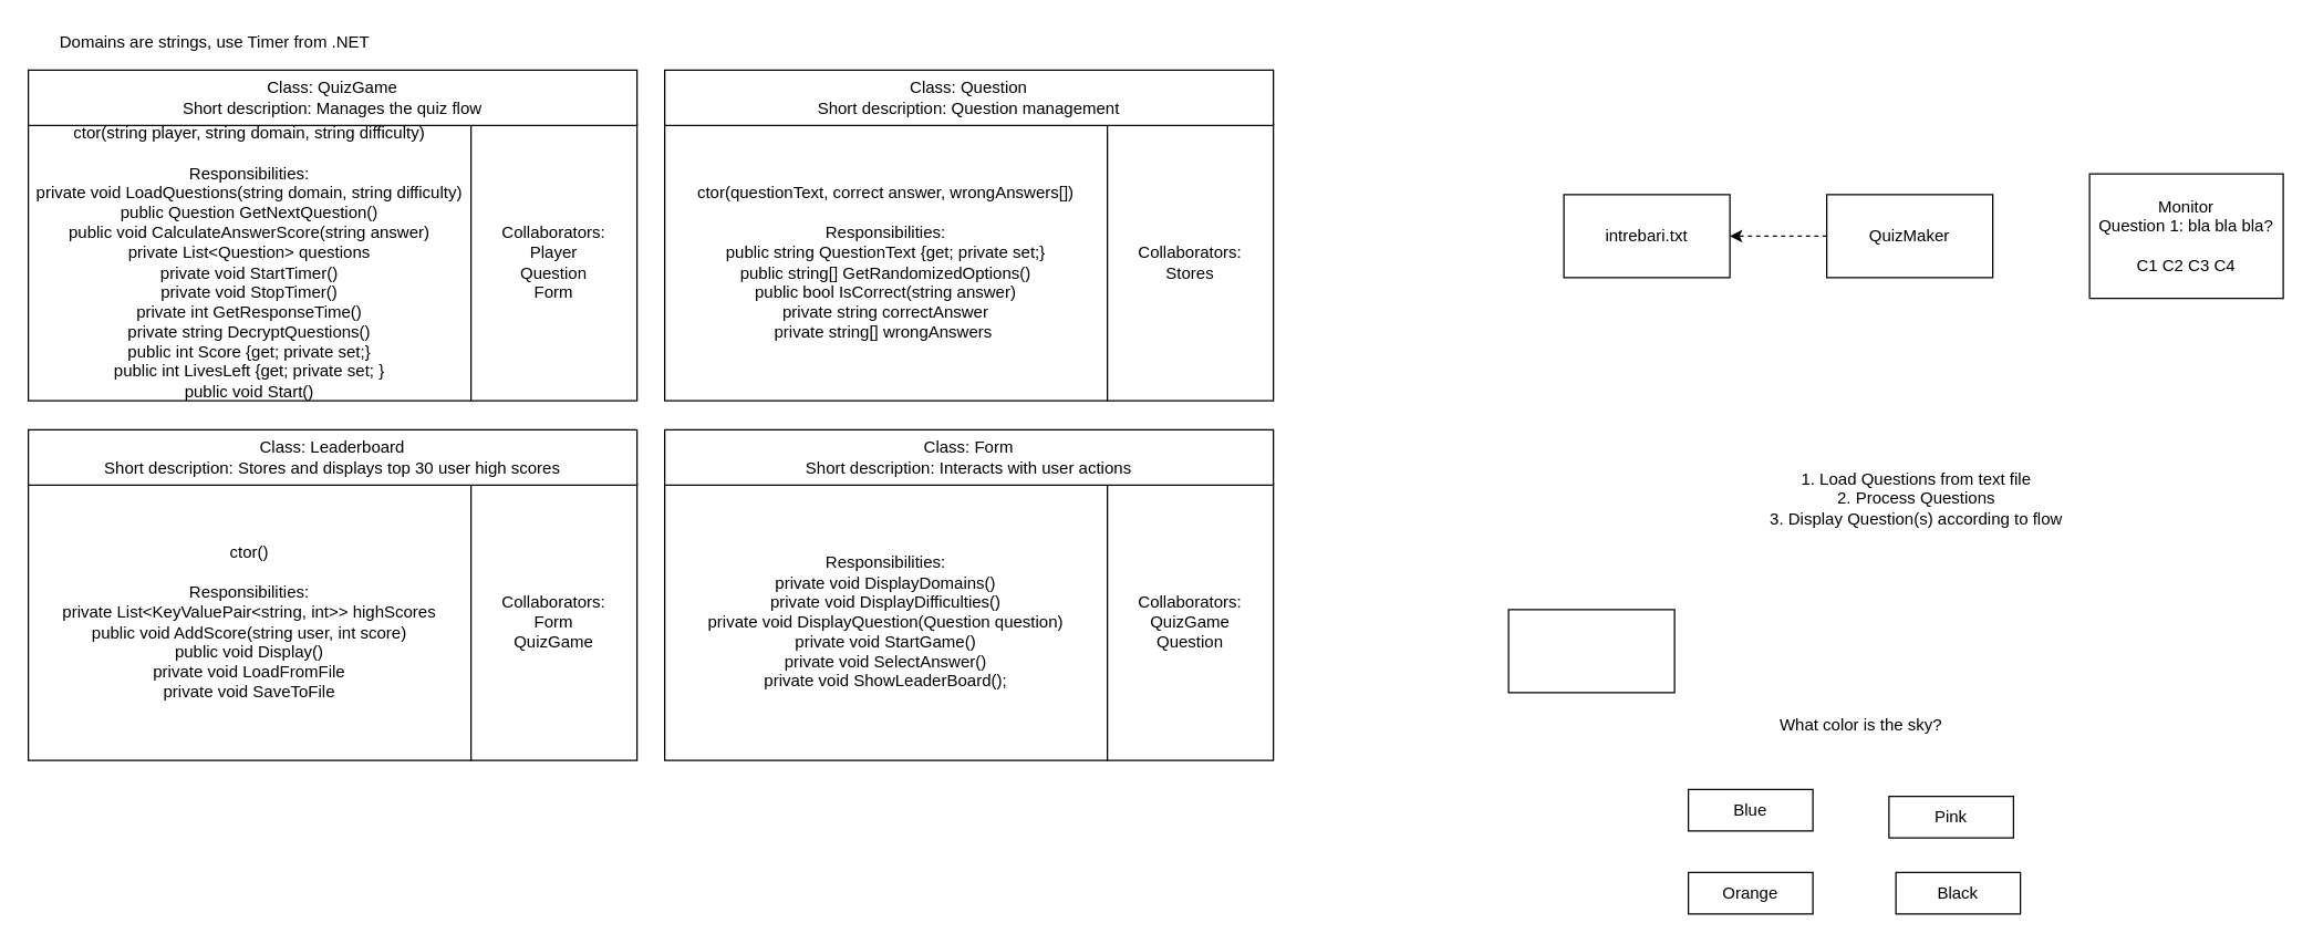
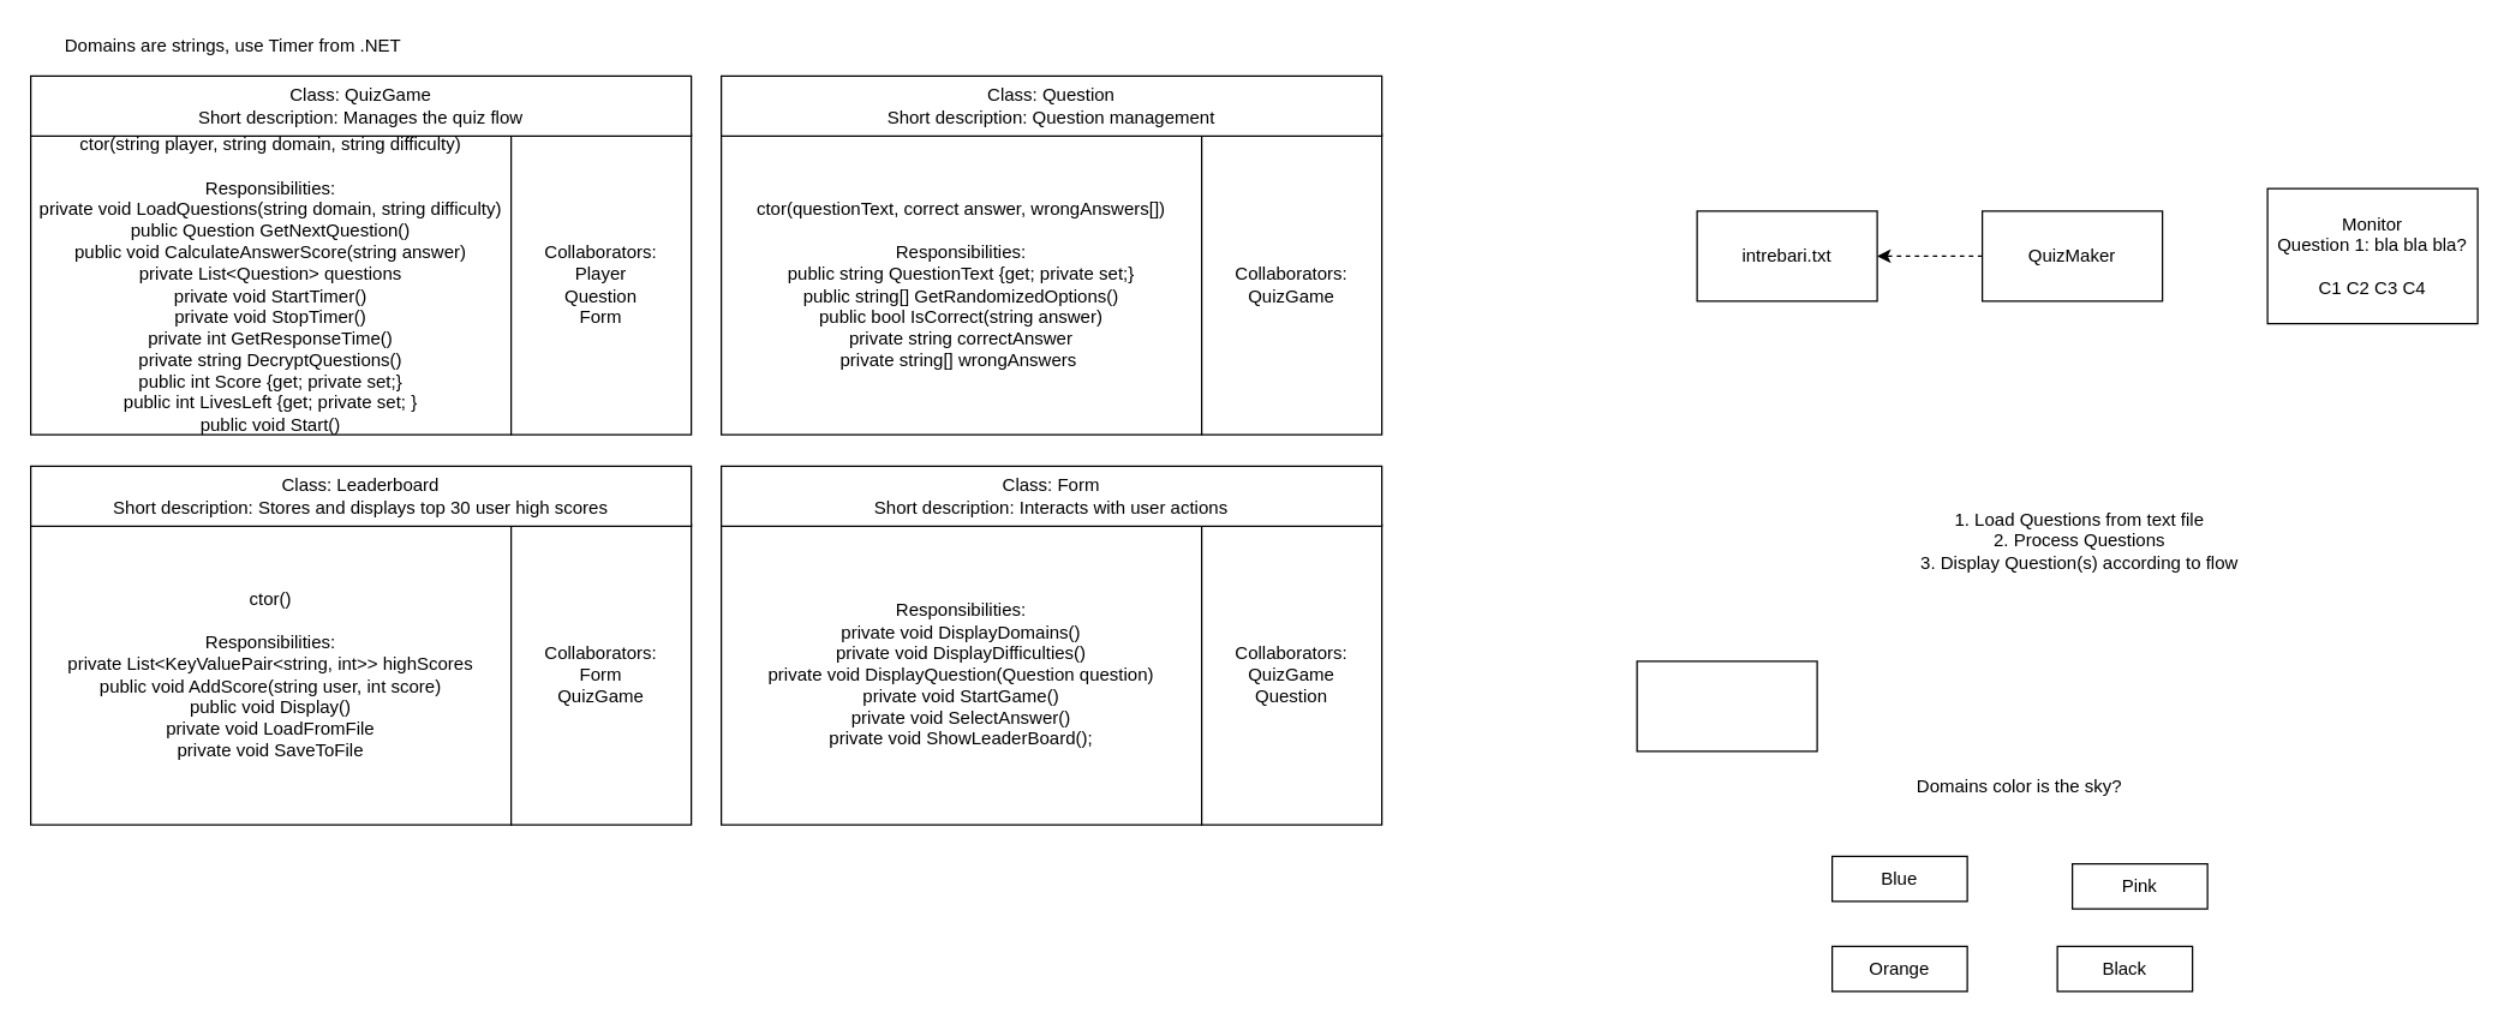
- <mxCell id="7" value="Collaborators:&lt;br&gt;Stores" style="rounded=0;whiteSpace=wrap;html=1;" parent="1" vertex="1"><mxGeometry x="800" y="89" width="120" height="200" as="geometry" /></mxCell>
+ <mxCell id="7" value="Collaborators:&lt;br&gt;QuizGame" style="rounded=0;whiteSpace=wrap;html=1;" parent="1" vertex="1"><mxGeometry x="800" y="89" width="120" height="200" as="geometry" /></mxCell>
- <mxCell id="20" value="What color is the sky?" style="text;html=1;strokeColor=none;fillColor=none;align=center;verticalAlign=middle;whiteSpace=wrap;rounded=0;" vertex="1" parent="1"><mxGeometry x="1230" y="499" width="230" height="50" as="geometry" /></mxCell>
+ <mxCell id="20" value="Domains color is the sky?" style="text;html=1;strokeColor=none;fillColor=none;align=center;verticalAlign=middle;whiteSpace=wrap;rounded=0;" vertex="1" parent="1"><mxGeometry x="1230" y="499" width="230" height="50" as="geometry" /></mxCell>
- <mxCell id="22" value="Pink" style="rounded=0;whiteSpace=wrap;html=1;" vertex="1" parent="1"><mxGeometry x="1365" y="575" width="90" height="30" as="geometry" /></mxCell>
+ <mxCell id="22" value="Pink" style="rounded=0;whiteSpace=wrap;html=1;" vertex="1" parent="1"><mxGeometry x="1380" y="575" width="90" height="30" as="geometry" /></mxCell>
